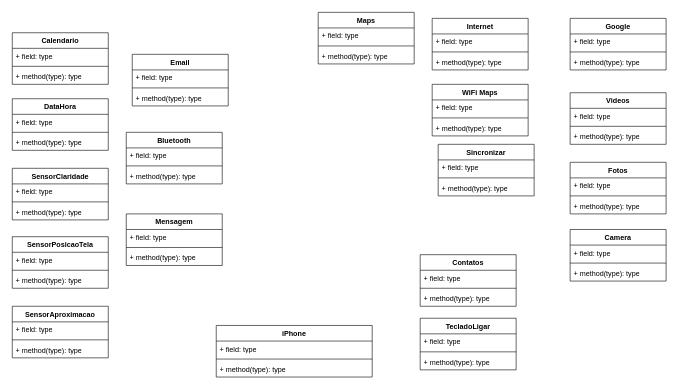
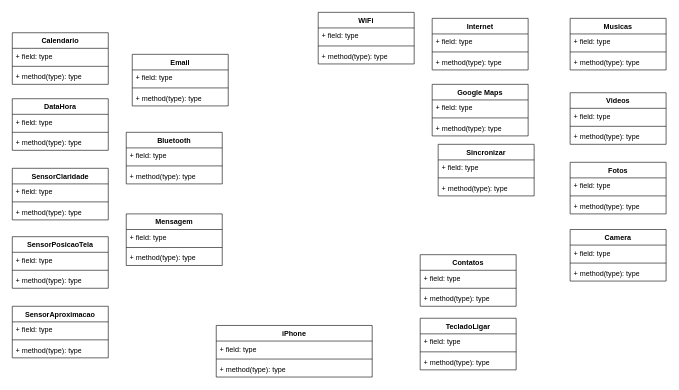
- <mxCell id="14" value="Maps" style="swimlane;fontStyle=1;align=center;verticalAlign=top;childLayout=stackLayout;horizontal=1;startSize=26;horizontalStack=0;resizeParent=1;resizeParentMax=0;resizeLast=0;collapsible=1;marginBottom=0;whiteSpace=wrap;html=1;" vertex="1" parent="1"><mxGeometry x="530" y="20" width="160" height="86" as="geometry" /></mxCell>
+ <mxCell id="14" value="WiFi" style="swimlane;fontStyle=1;align=center;verticalAlign=top;childLayout=stackLayout;horizontal=1;startSize=26;horizontalStack=0;resizeParent=1;resizeParentMax=0;resizeLast=0;collapsible=1;marginBottom=0;whiteSpace=wrap;html=1;" vertex="1" parent="1"><mxGeometry x="530" y="20" width="160" height="86" as="geometry" /></mxCell>
- <mxCell id="66" value="Google" style="swimlane;fontStyle=1;align=center;verticalAlign=top;childLayout=stackLayout;horizontal=1;startSize=26;horizontalStack=0;resizeParent=1;resizeParentMax=0;resizeLast=0;collapsible=1;marginBottom=0;whiteSpace=wrap;html=1;" vertex="1" parent="1"><mxGeometry x="950" y="30" width="160" height="86" as="geometry" /></mxCell>
+ <mxCell id="66" value="Musicas" style="swimlane;fontStyle=1;align=center;verticalAlign=top;childLayout=stackLayout;horizontal=1;startSize=26;horizontalStack=0;resizeParent=1;resizeParentMax=0;resizeLast=0;collapsible=1;marginBottom=0;whiteSpace=wrap;html=1;" vertex="1" parent="1"><mxGeometry x="950" y="30" width="160" height="86" as="geometry" /></mxCell>
- <mxCell id="18" value="WiFi Maps" style="swimlane;fontStyle=1;align=center;verticalAlign=top;childLayout=stackLayout;horizontal=1;startSize=26;horizontalStack=0;resizeParent=1;resizeParentMax=0;resizeLast=0;collapsible=1;marginBottom=0;whiteSpace=wrap;html=1;" vertex="1" parent="1"><mxGeometry x="720" y="140" width="160" height="86" as="geometry" /></mxCell>
+ <mxCell id="18" value="Google Maps" style="swimlane;fontStyle=1;align=center;verticalAlign=top;childLayout=stackLayout;horizontal=1;startSize=26;horizontalStack=0;resizeParent=1;resizeParentMax=0;resizeLast=0;collapsible=1;marginBottom=0;whiteSpace=wrap;html=1;" vertex="1" parent="1"><mxGeometry x="720" y="140" width="160" height="86" as="geometry" /></mxCell>
